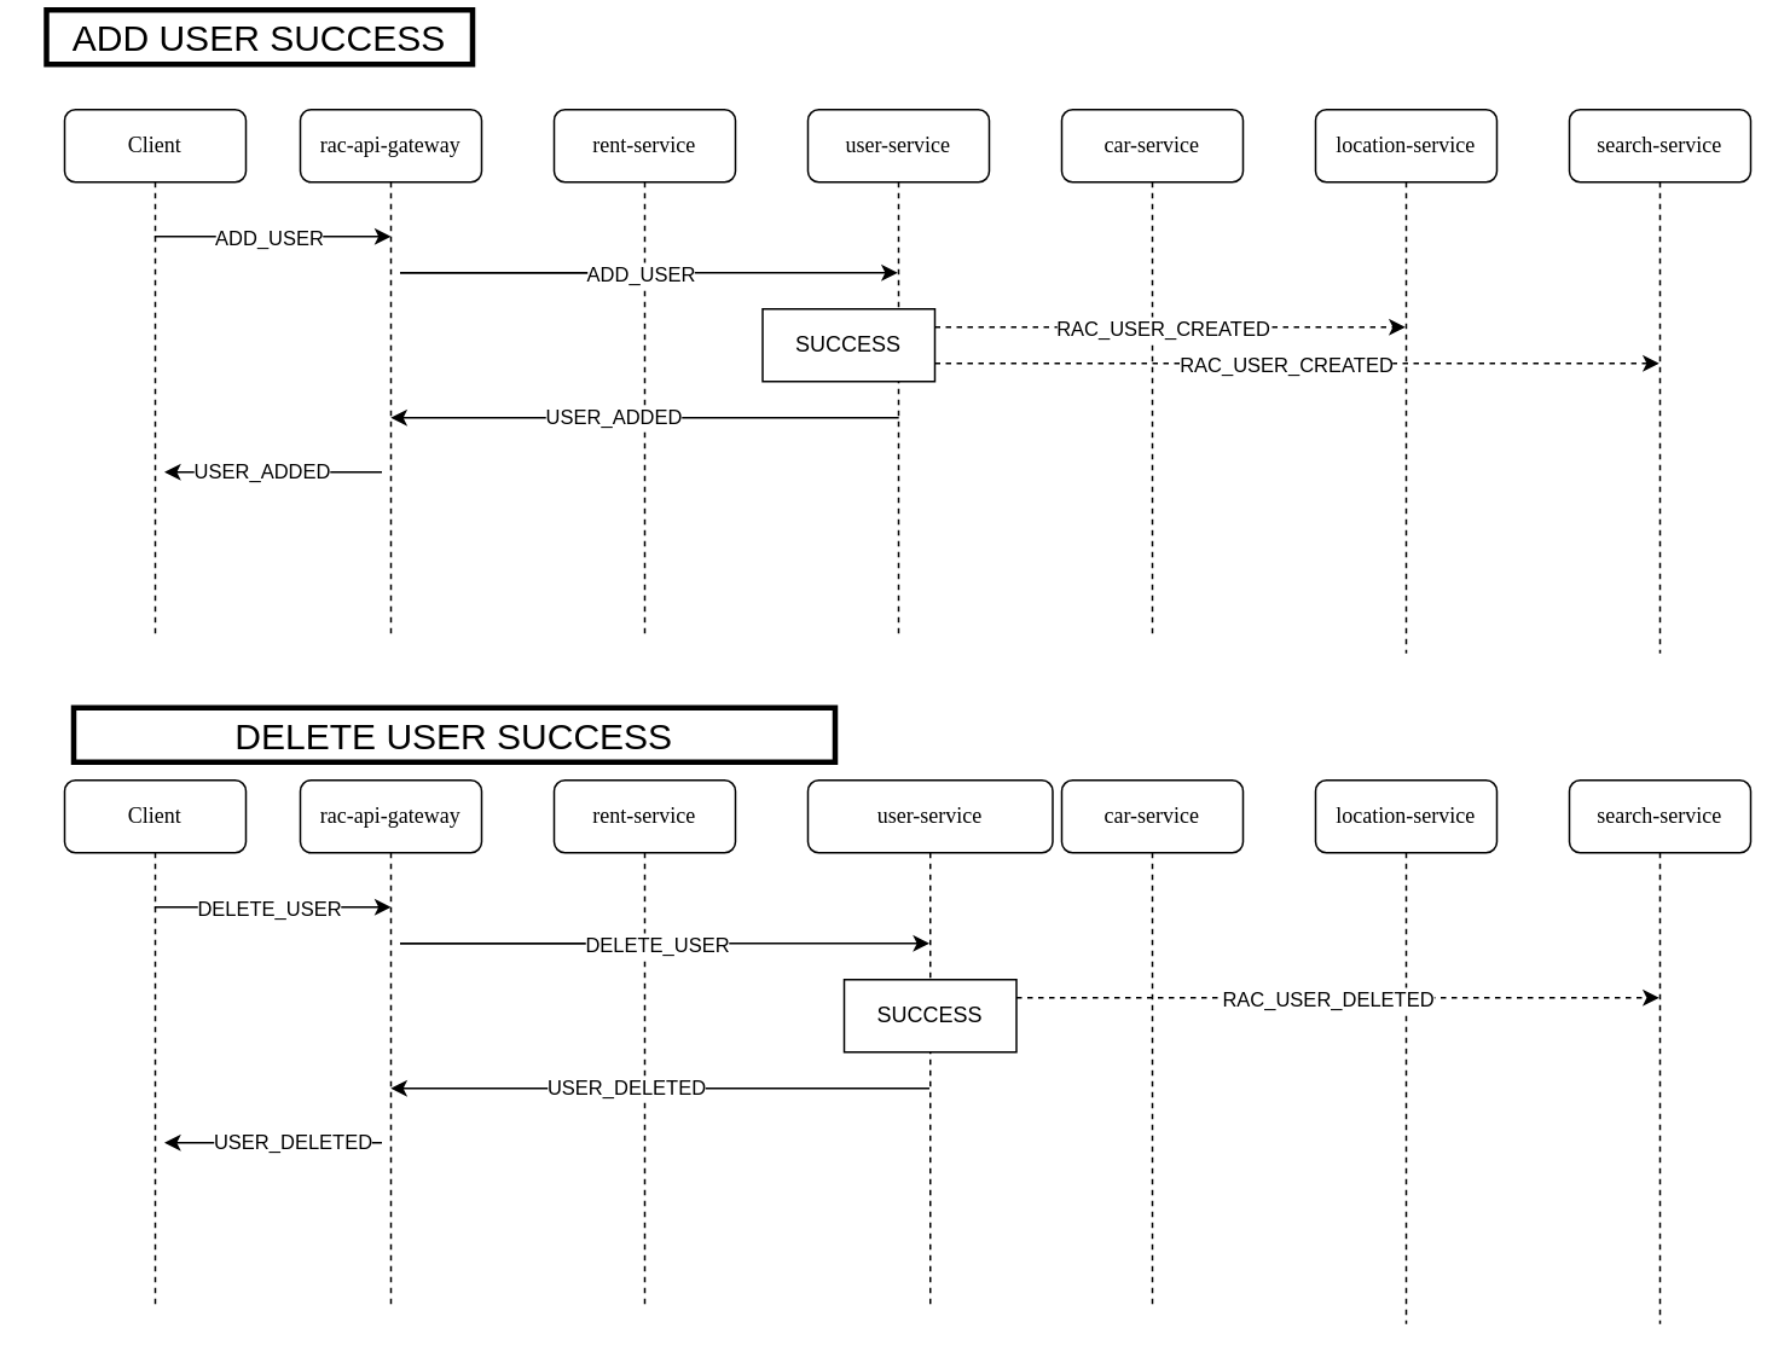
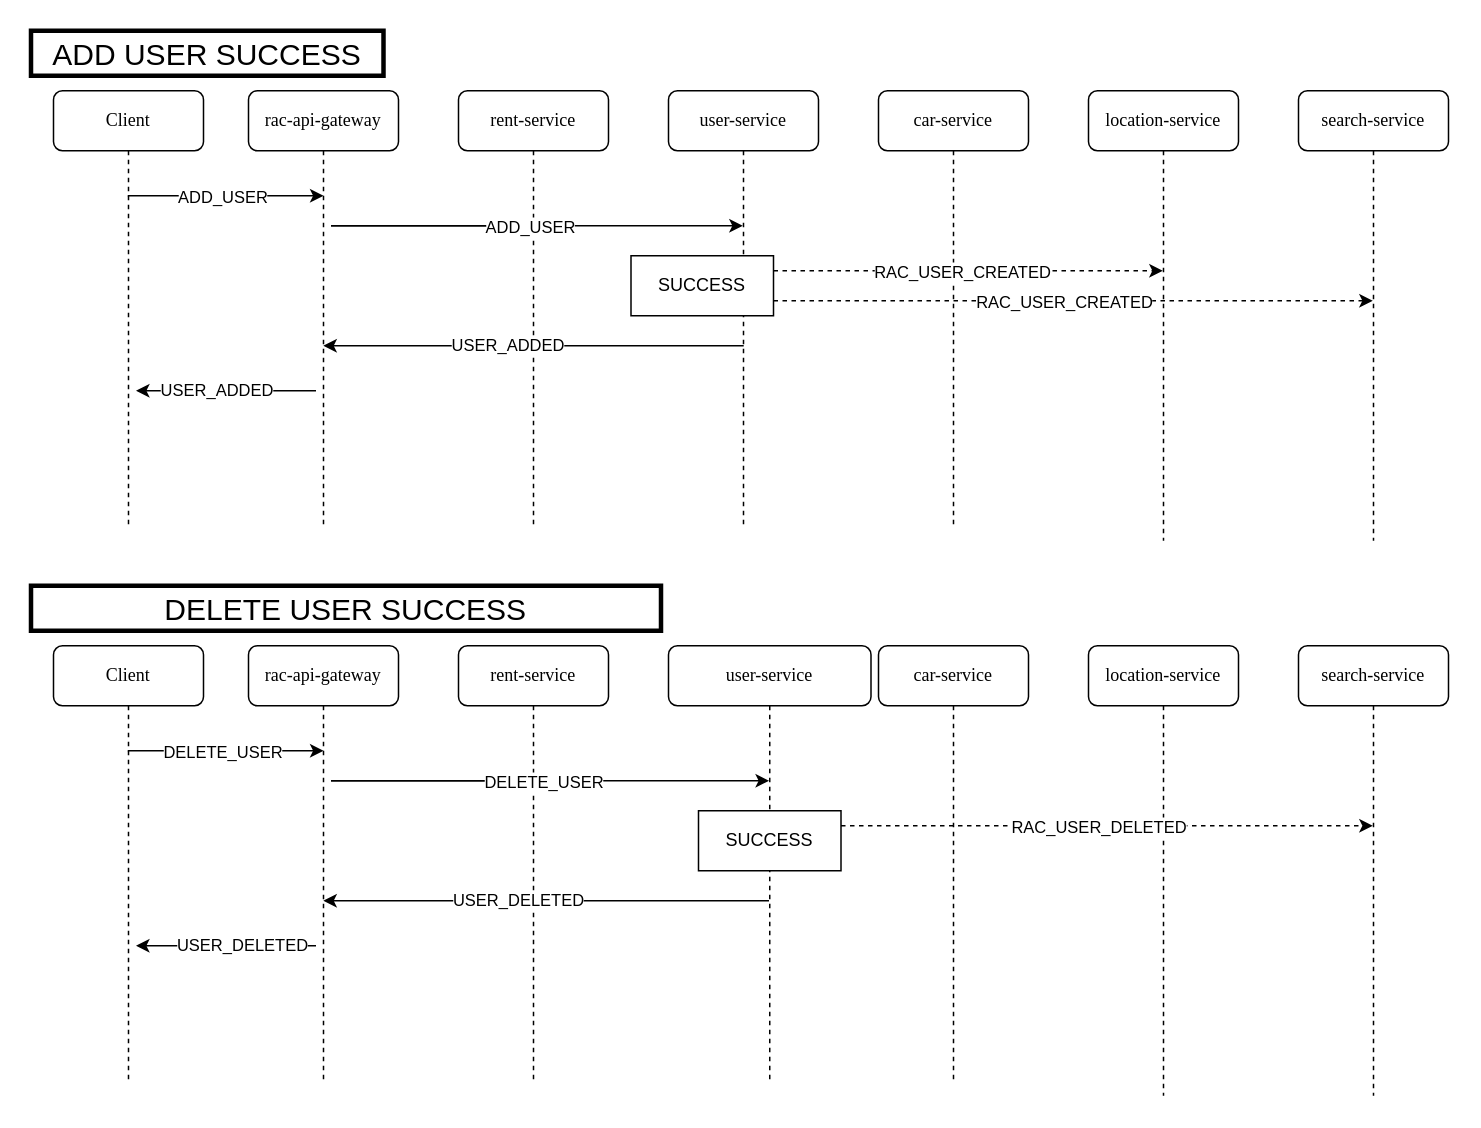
- <mxCell id="17" value="&lt;font style=&quot;font-size: 20px;&quot;&gt;ADD USER SUCCESS&lt;/font&gt;" style="text;html=1;strokeColor=default;fillColor=none;align=center;verticalAlign=middle;whiteSpace=wrap;rounded=0;strokeWidth=3;" vertex="1" parent="1"><mxGeometry x="25" y="5" width="235" height="30" as="geometry" /></mxCell>
+ <mxCell id="17" value="&lt;font style=&quot;font-size: 20px;&quot;&gt;ADD USER SUCCESS&lt;/font&gt;" style="text;html=1;strokeColor=default;fillColor=none;align=center;verticalAlign=middle;whiteSpace=wrap;rounded=0;strokeWidth=3;" vertex="1" parent="1"><mxGeometry x="20" y="20" width="235" height="30" as="geometry" /></mxCell>
- <mxCell id="35" value="&lt;font style=&quot;font-size: 20px;&quot;&gt;DELETE USER SUCCESS&lt;/font&gt;" style="text;html=1;strokeColor=default;fillColor=none;align=center;verticalAlign=middle;whiteSpace=wrap;rounded=0;strokeWidth=3;" vertex="1" parent="1"><mxGeometry x="40" y="390" width="420" height="30" as="geometry" /></mxCell>
+ <mxCell id="35" value="&lt;font style=&quot;font-size: 20px;&quot;&gt;DELETE USER SUCCESS&lt;/font&gt;" style="text;html=1;strokeColor=default;fillColor=none;align=center;verticalAlign=middle;whiteSpace=wrap;rounded=0;strokeWidth=3;" vertex="1" parent="1"><mxGeometry x="20" y="390" width="420" height="30" as="geometry" /></mxCell>
